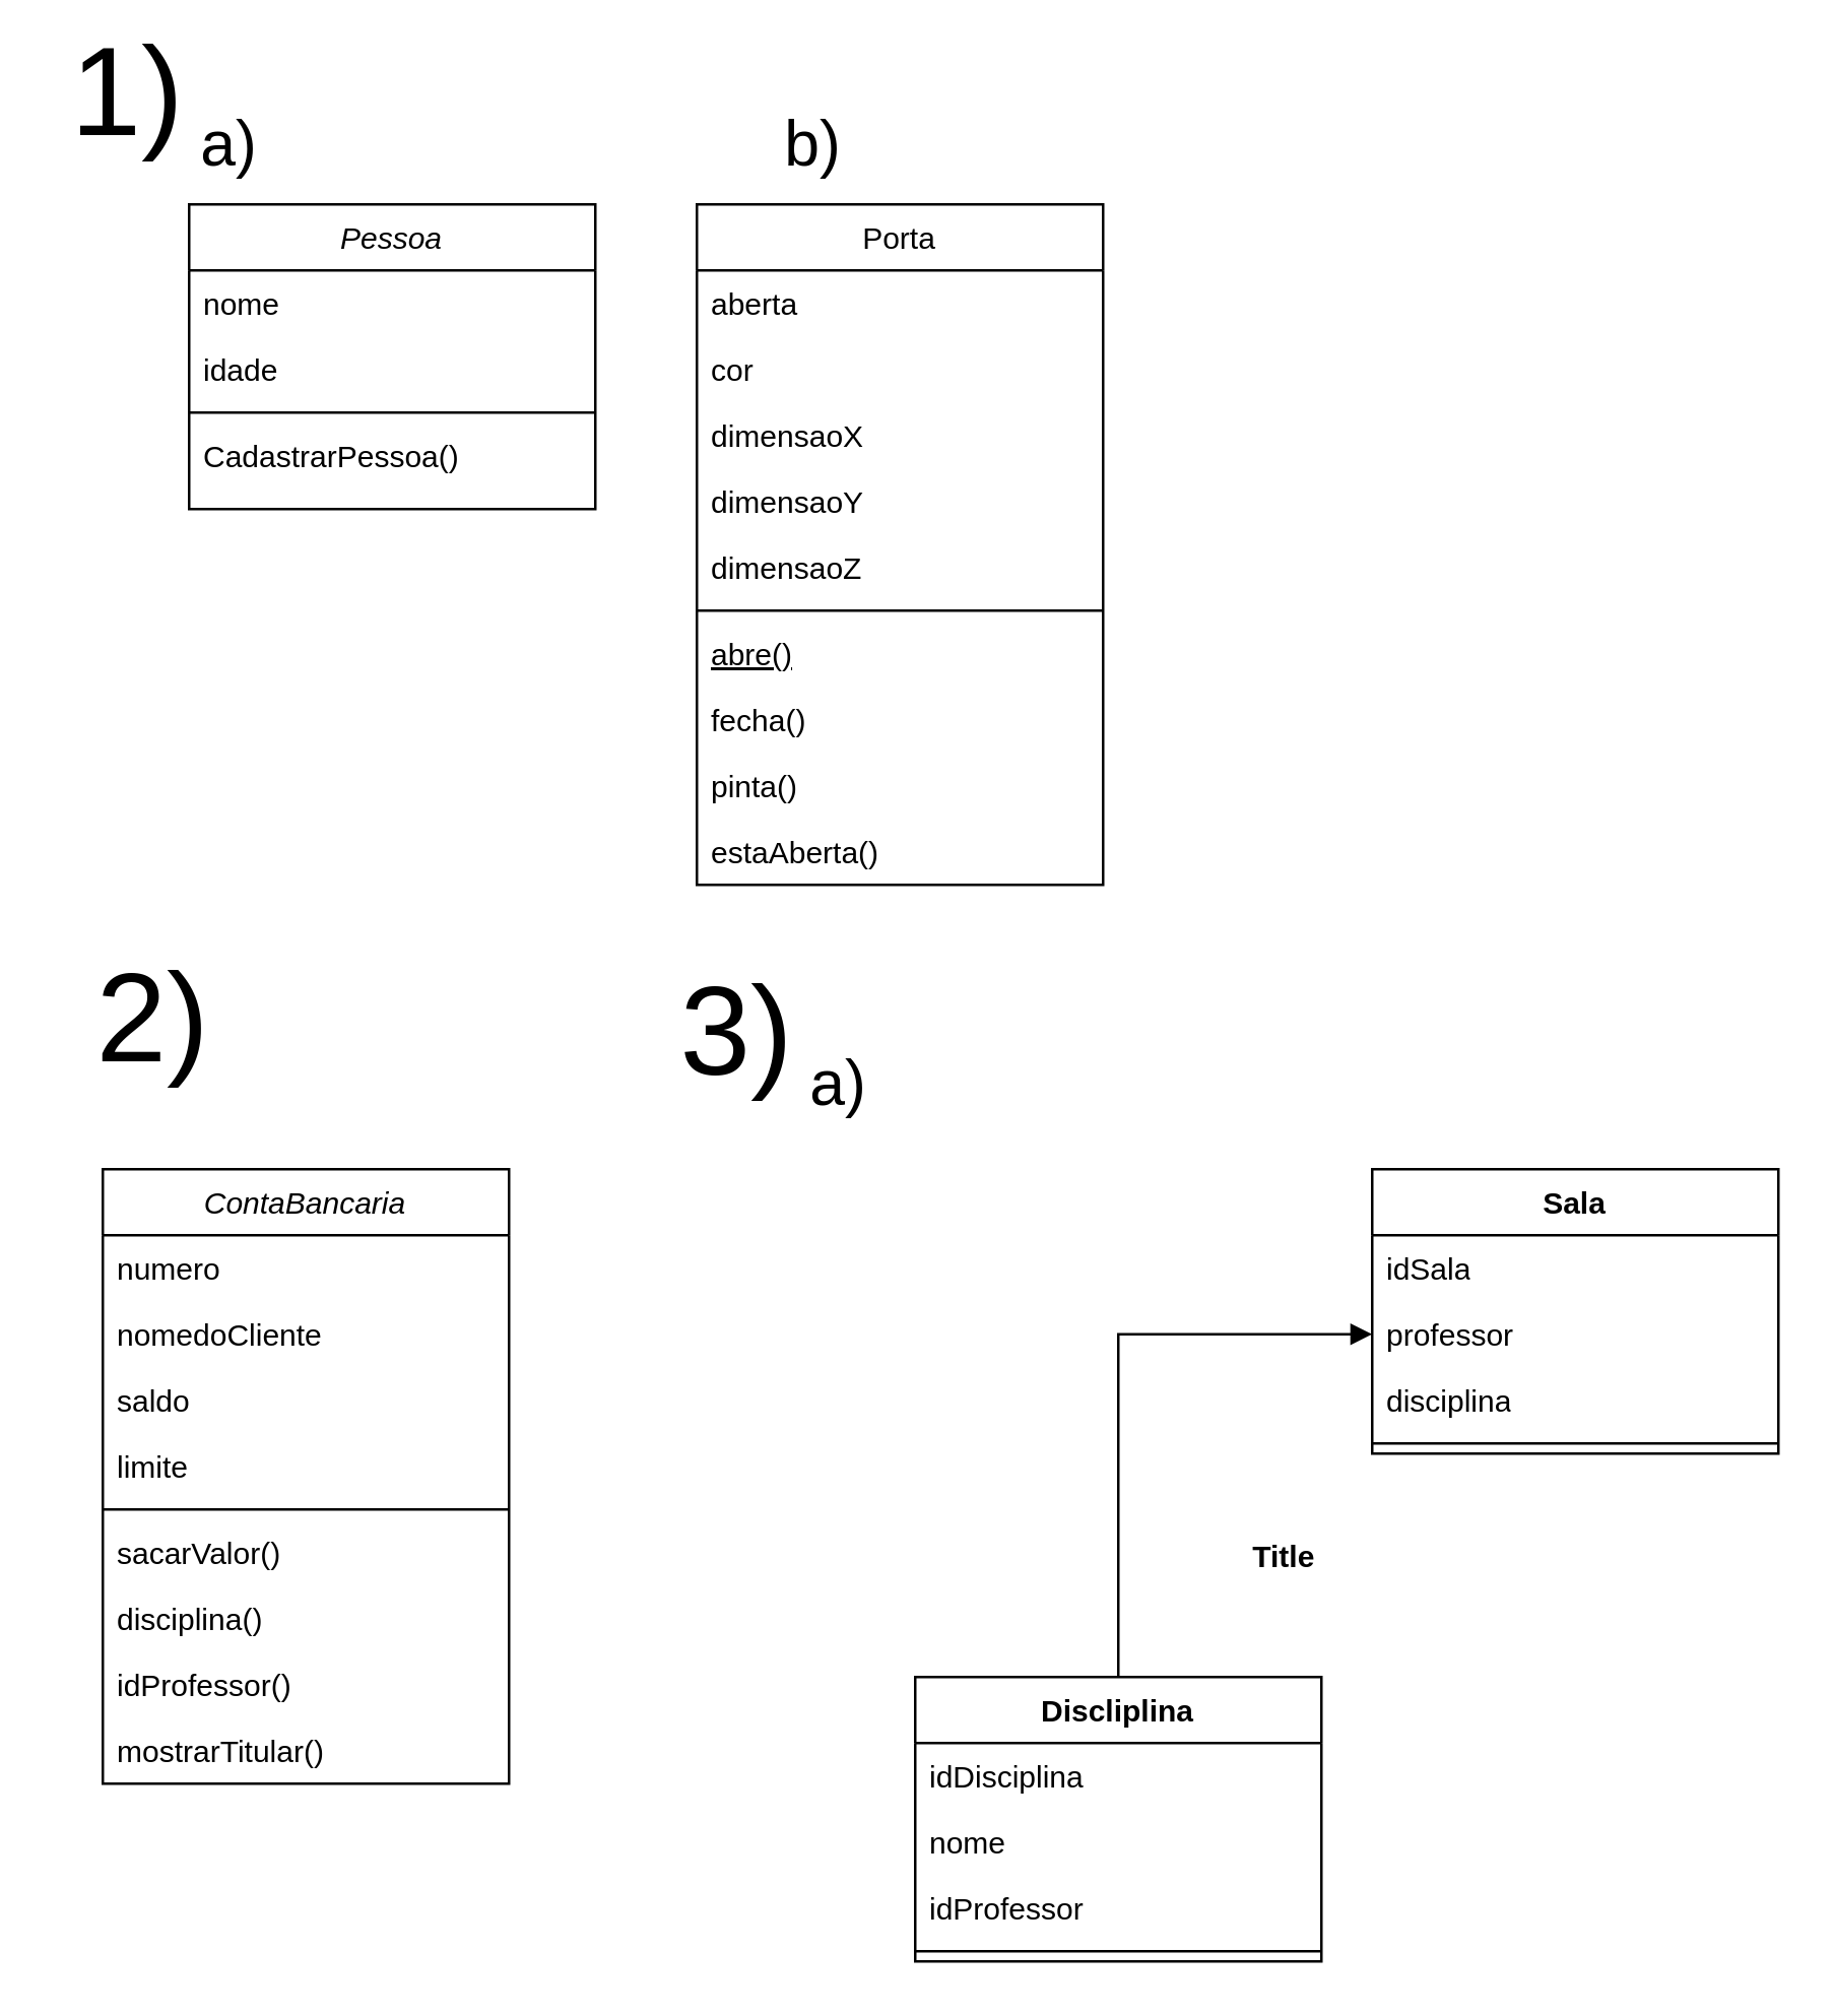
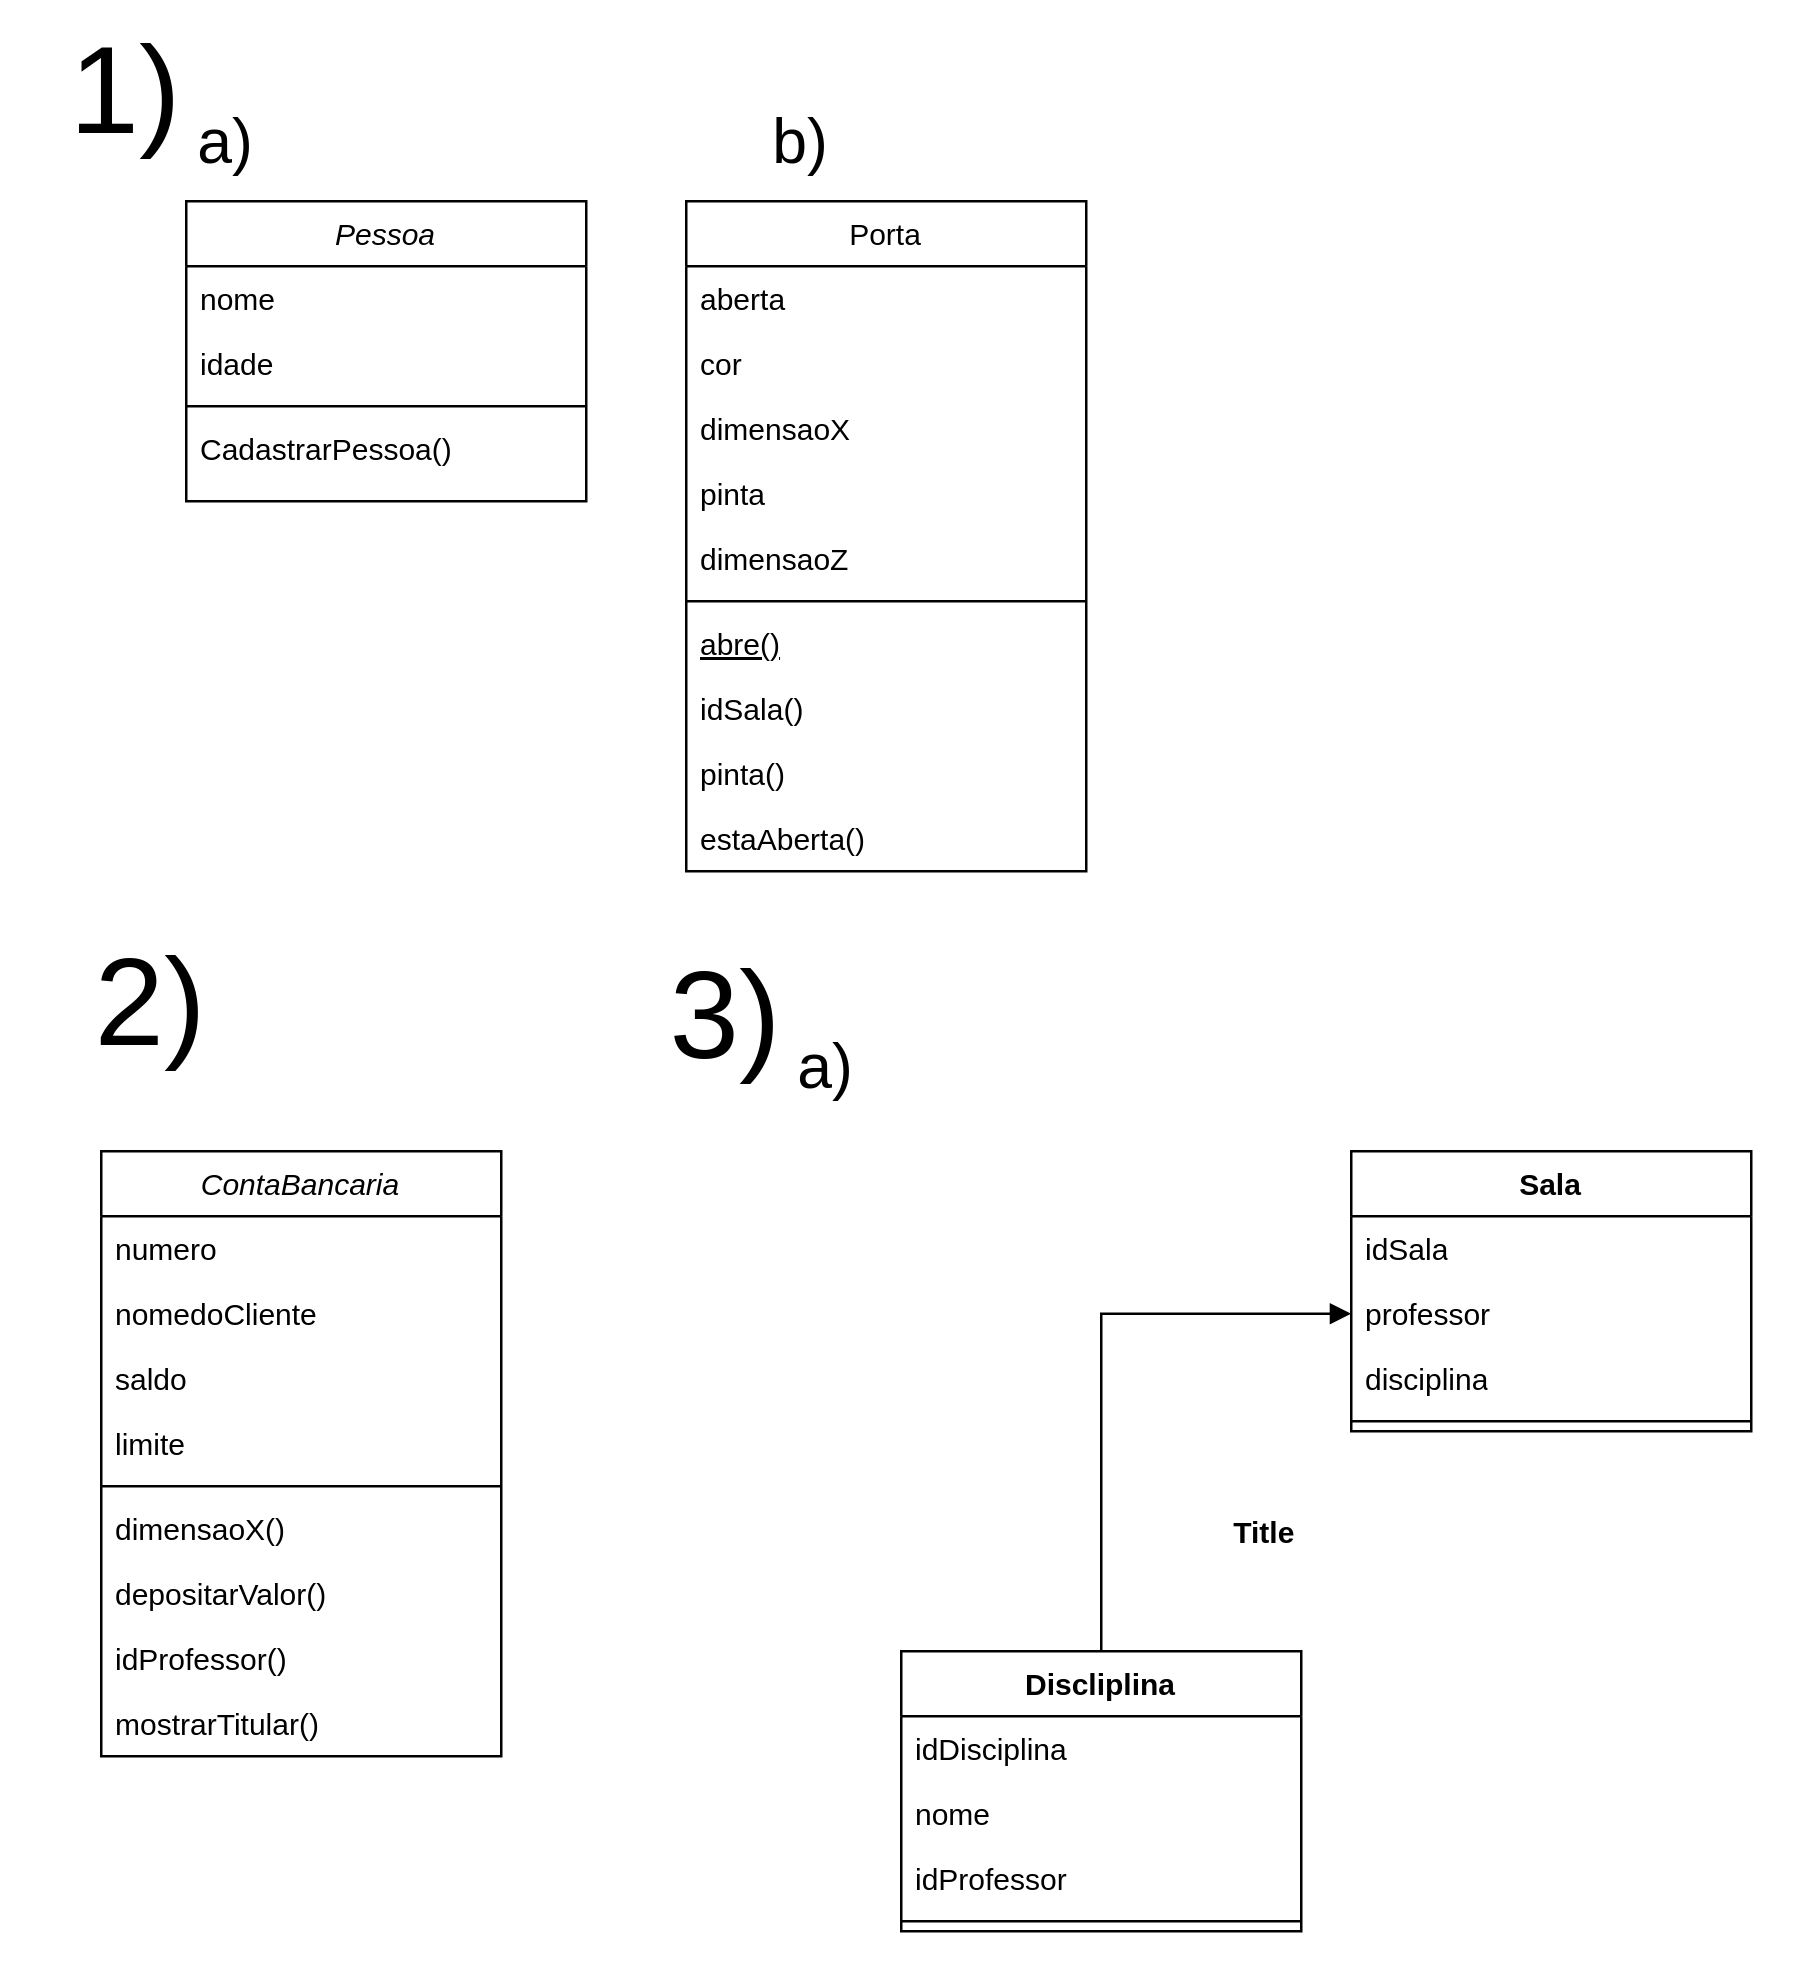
- <mxCell id="11" value="dimensaoY" style="text;align=left;verticalAlign=top;spacingLeft=4;spacingRight=4;overflow=hidden;rotatable=0;points=[[0,0.5],[1,0.5]];portConstraint=eastwest;rounded=0;shadow=0;html=0;" vertex="1" parent="7"><mxGeometry y="104" width="160" height="26" as="geometry" /></mxCell>
+ <mxCell id="11" value="pinta" style="text;align=left;verticalAlign=top;spacingLeft=4;spacingRight=4;overflow=hidden;rotatable=0;points=[[0,0.5],[1,0.5]];portConstraint=eastwest;rounded=0;shadow=0;html=0;" vertex="1" parent="7"><mxGeometry y="104" width="160" height="26" as="geometry" /></mxCell>
- <mxCell id="15" value="fecha()" style="text;align=left;verticalAlign=top;spacingLeft=4;spacingRight=4;overflow=hidden;rotatable=0;points=[[0,0.5],[1,0.5]];portConstraint=eastwest;" parent="7" vertex="1"><mxGeometry y="190" width="160" height="26" as="geometry" /></mxCell>
+ <mxCell id="15" value="idSala()" style="text;align=left;verticalAlign=top;spacingLeft=4;spacingRight=4;overflow=hidden;rotatable=0;points=[[0,0.5],[1,0.5]];portConstraint=eastwest;" parent="7" vertex="1"><mxGeometry y="190" width="160" height="26" as="geometry" /></mxCell>
- <mxCell id="28" value="sacarValor()" style="text;strokeColor=none;fillColor=none;align=left;verticalAlign=top;spacingLeft=4;spacingRight=4;overflow=hidden;rotatable=0;points=[[0,0.5],[1,0.5]];portConstraint=eastwest;whiteSpace=wrap;html=1;" vertex="1" parent="22"><mxGeometry y="138" width="160" height="26" as="geometry" /></mxCell>
+ <mxCell id="28" value="dimensaoX()" style="text;strokeColor=none;fillColor=none;align=left;verticalAlign=top;spacingLeft=4;spacingRight=4;overflow=hidden;rotatable=0;points=[[0,0.5],[1,0.5]];portConstraint=eastwest;whiteSpace=wrap;html=1;" vertex="1" parent="22"><mxGeometry y="138" width="160" height="26" as="geometry" /></mxCell>
- <mxCell id="29" value="disciplina()" style="text;strokeColor=none;fillColor=none;align=left;verticalAlign=top;spacingLeft=4;spacingRight=4;overflow=hidden;rotatable=0;points=[[0,0.5],[1,0.5]];portConstraint=eastwest;whiteSpace=wrap;html=1;" vertex="1" parent="22"><mxGeometry y="164" width="160" height="26" as="geometry" /></mxCell>
+ <mxCell id="29" value="depositarValor()" style="text;strokeColor=none;fillColor=none;align=left;verticalAlign=top;spacingLeft=4;spacingRight=4;overflow=hidden;rotatable=0;points=[[0,0.5],[1,0.5]];portConstraint=eastwest;whiteSpace=wrap;html=1;" vertex="1" parent="22"><mxGeometry y="164" width="160" height="26" as="geometry" /></mxCell>
